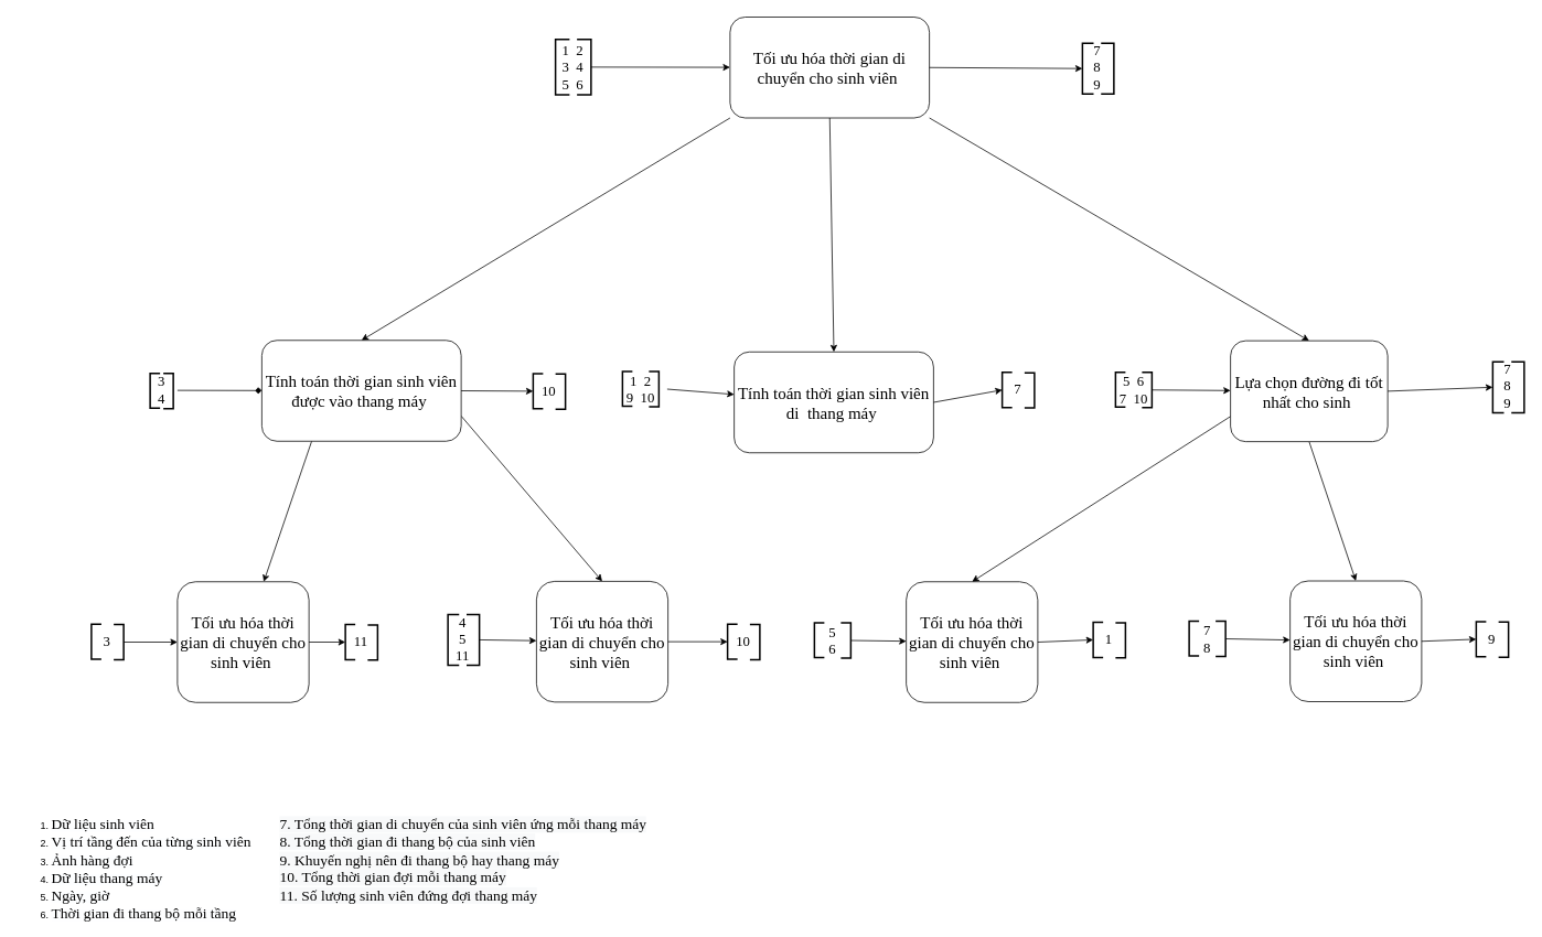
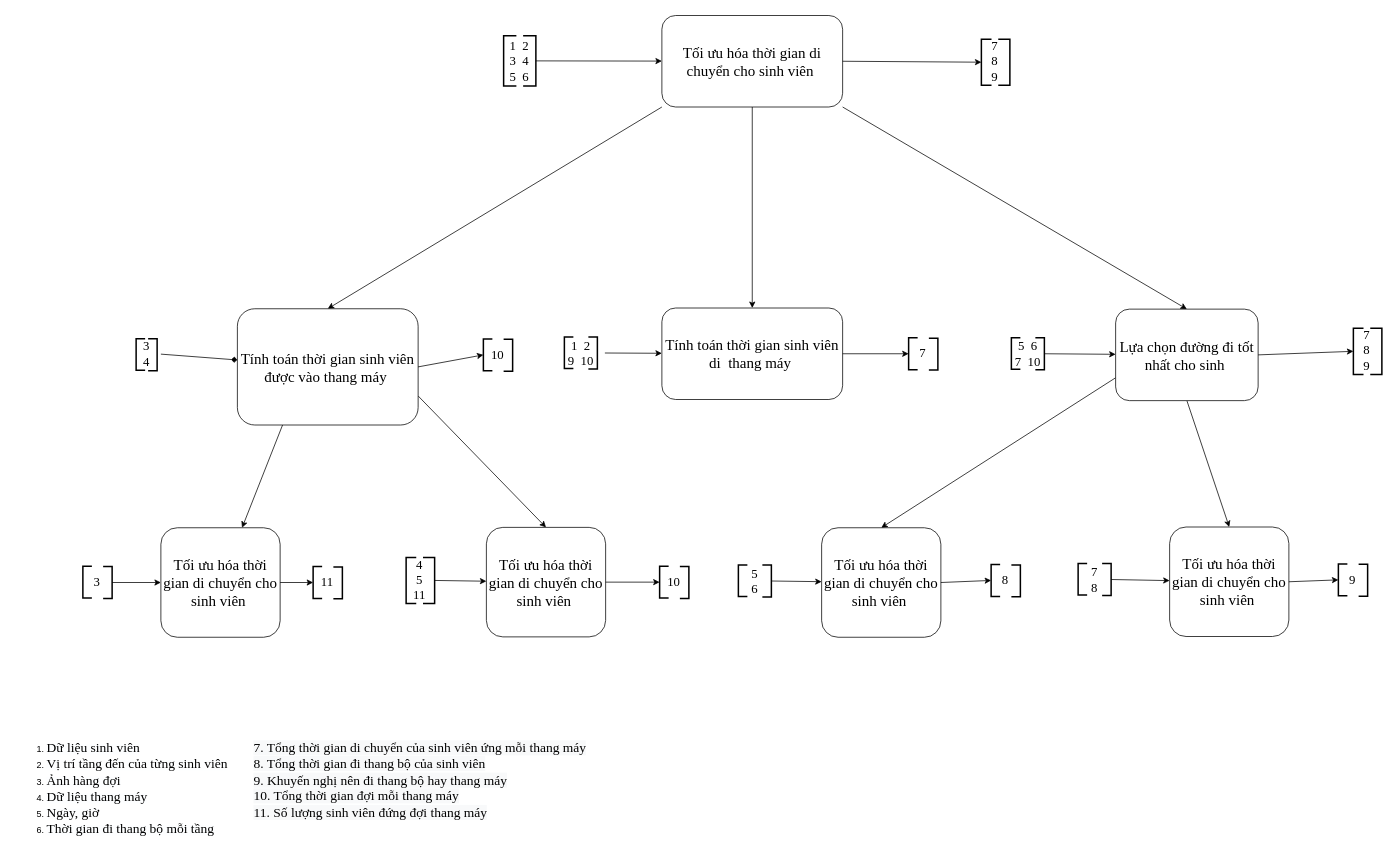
- <mxCell id="14" value="&lt;font style=&quot;font-size: 20px;&quot; face=&quot;Times New Roman&quot;&gt;Tính toán thời gian sinh viên được vào thang máy&amp;nbsp;&lt;/font&gt;" style="rounded=1;whiteSpace=wrap;html=1;" vertex="1" parent="1"><mxGeometry x="316" y="411" width="241" height="122" as="geometry" /></mxCell>
+ <mxCell id="14" value="&lt;font style=&quot;font-size: 20px;&quot; face=&quot;Times New Roman&quot;&gt;Tính toán thời gian sinh viên được vào thang máy&amp;nbsp;&lt;/font&gt;" style="rounded=1;whiteSpace=wrap;html=1;" vertex="1" parent="1"><mxGeometry x="316" y="411" width="241" height="155" as="geometry" /></mxCell>
- <mxCell id="19" value="&lt;span style=&quot;font-family: &amp;quot;Times New Roman&amp;quot;; font-size: 20px;&quot;&gt;Tính toán thời gian sinh viên di&amp;nbsp; thang máy&amp;nbsp;&lt;/span&gt;" style="rounded=1;whiteSpace=wrap;html=1;" vertex="1" parent="1"><mxGeometry x="887" y="425" width="241" height="122" as="geometry" /></mxCell>
+ <mxCell id="19" value="&lt;span style=&quot;font-family: &amp;quot;Times New Roman&amp;quot;; font-size: 20px;&quot;&gt;Tính toán thời gian sinh viên di&amp;nbsp; thang máy&amp;nbsp;&lt;/span&gt;" style="rounded=1;whiteSpace=wrap;html=1;" vertex="1" parent="1"><mxGeometry x="882" y="410" width="241" height="122" as="geometry" /></mxCell>
- <mxCell id="74" value="1" style="text;html=1;align=center;verticalAlign=middle;whiteSpace=wrap;rounded=0;fontFamily=Times New Roman;fontSize=17;spacing=2;" vertex="1" parent="1"><mxGeometry x="1321" y="743.25" width="38" height="60" as="geometry" /></mxCell>
+ <mxCell id="74" value="8" style="text;html=1;align=center;verticalAlign=middle;whiteSpace=wrap;rounded=0;fontFamily=Times New Roman;fontSize=17;spacing=2;" vertex="1" parent="1"><mxGeometry x="1321" y="743.25" width="38" height="60" as="geometry" /></mxCell>
